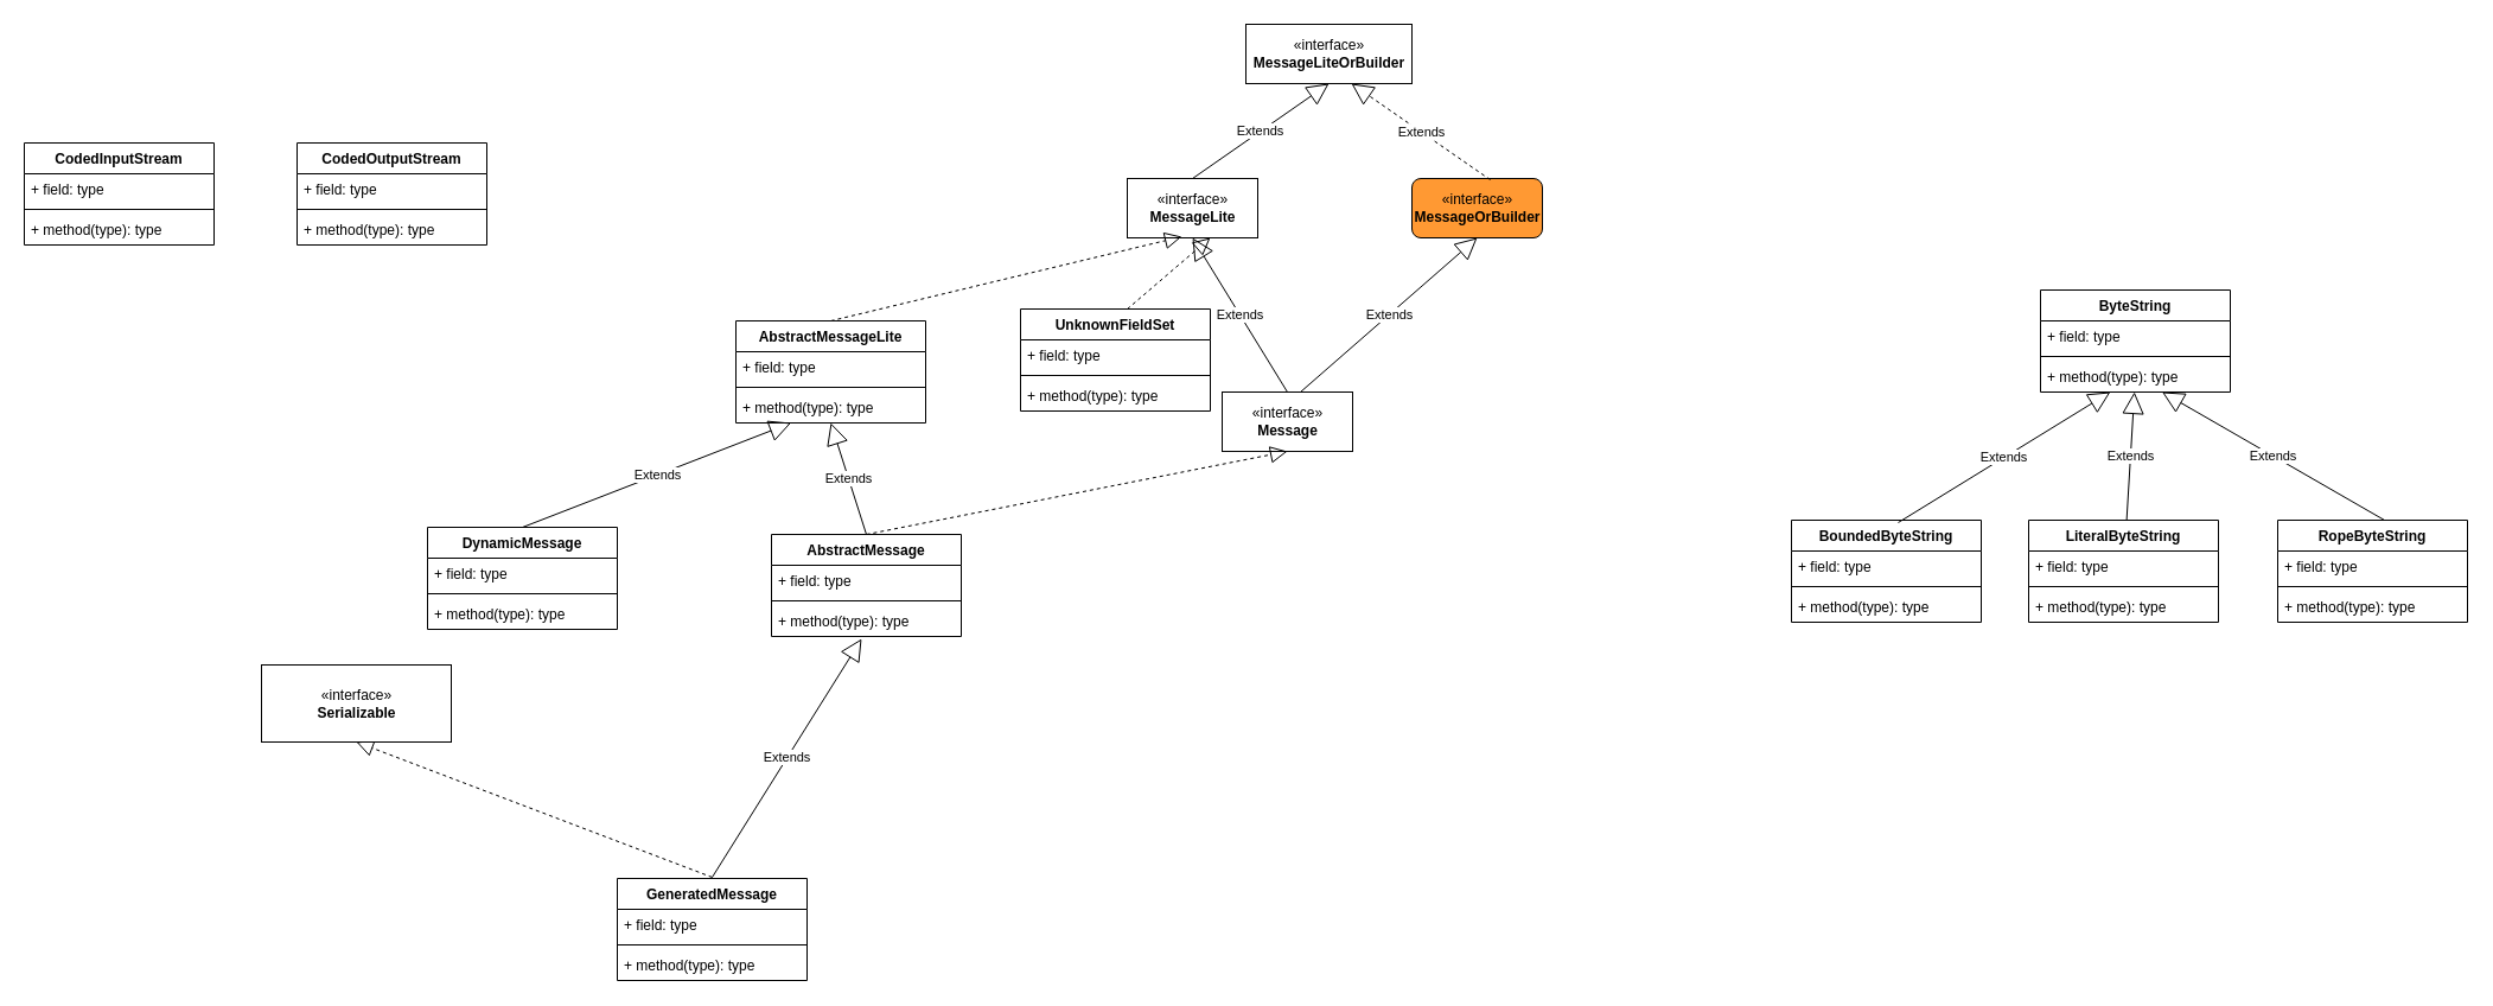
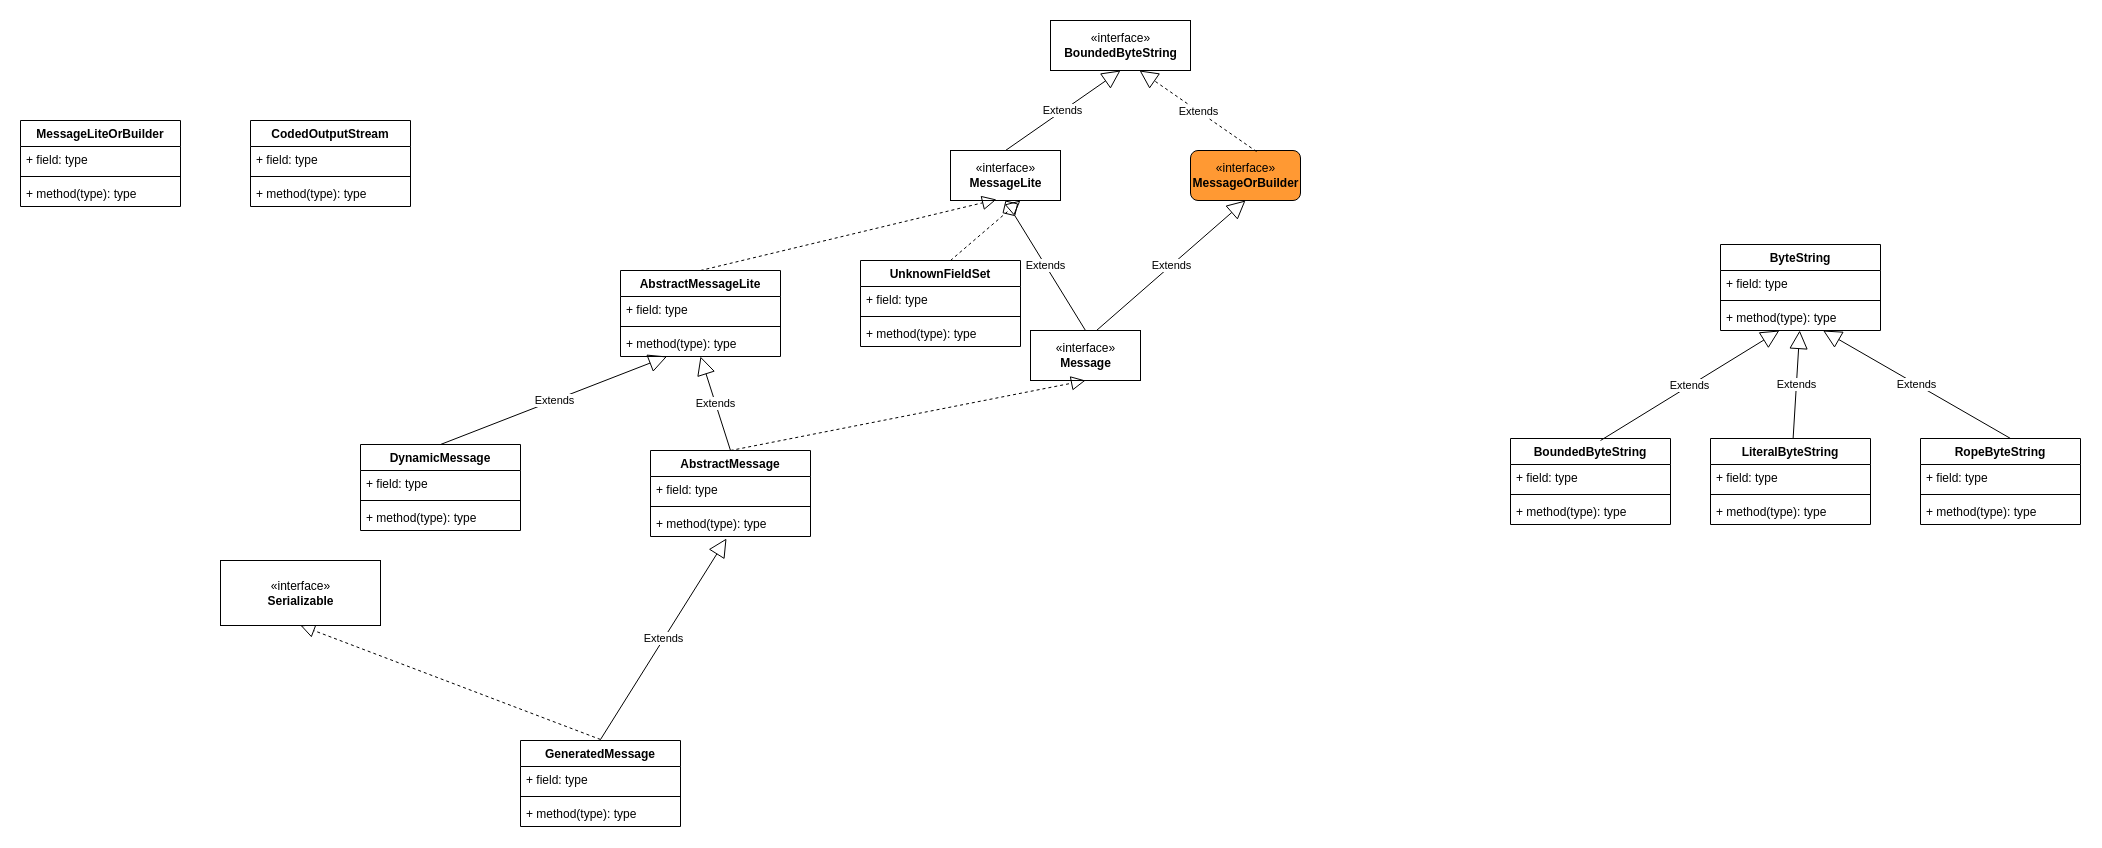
- <mxCell id="8" value="«interface»&lt;br&gt;&lt;b&gt;MessageLiteOrBuilder&lt;/b&gt;" style="html=1;fillColor=#FFFFFF;" parent="1" vertex="1"><mxGeometry x="1050" y="20" width="140" height="50" as="geometry" /></mxCell>
+ <mxCell id="8" value="«interface»&lt;br&gt;&lt;b&gt;BoundedByteString&lt;/b&gt;" style="html=1;fillColor=#FFFFFF;" parent="1" vertex="1"><mxGeometry x="1050" y="20" width="140" height="50" as="geometry" /></mxCell>
- <mxCell id="2" value="CodedInputStream" style="swimlane;fontStyle=1;align=center;verticalAlign=top;childLayout=stackLayout;horizontal=1;startSize=26;horizontalStack=0;resizeParent=1;resizeParentMax=0;resizeLast=0;collapsible=1;marginBottom=0;" parent="1" vertex="1"><mxGeometry x="20" y="120" width="160" height="86" as="geometry" /></mxCell>
+ <mxCell id="2" value="MessageLiteOrBuilder" style="swimlane;fontStyle=1;align=center;verticalAlign=top;childLayout=stackLayout;horizontal=1;startSize=26;horizontalStack=0;resizeParent=1;resizeParentMax=0;resizeLast=0;collapsible=1;marginBottom=0;" parent="1" vertex="1"><mxGeometry x="20" y="120" width="160" height="86" as="geometry" /></mxCell>
- <mxCell id="10" value="Extends" style="endArrow=block;endSize=16;endFill=0;html=1;entryX=0.5;entryY=1;entryDx=0;entryDy=0;exitX=0.5;exitY=0;exitDx=0;exitDy=0;" parent="1" source="6" target="7" edge="1"><mxGeometry width="160" relative="1" as="geometry"><mxPoint x="1160" y="230" as="sourcePoint" /><mxPoint x="1320" y="230" as="targetPoint" /></mxGeometry></mxCell>
+ <mxCell id="10" value="Extends" style="endArrow=diamond;endSize=16;endFill=0;html=1;entryX=0.5;entryY=1;entryDx=0;entryDy=0;exitX=0.5;exitY=0;exitDx=0;exitDy=0;" parent="1" source="6" target="7" edge="1"><mxGeometry width="160" relative="1" as="geometry"><mxPoint x="1160" y="230" as="sourcePoint" /><mxPoint x="1320" y="230" as="targetPoint" /></mxGeometry></mxCell>
